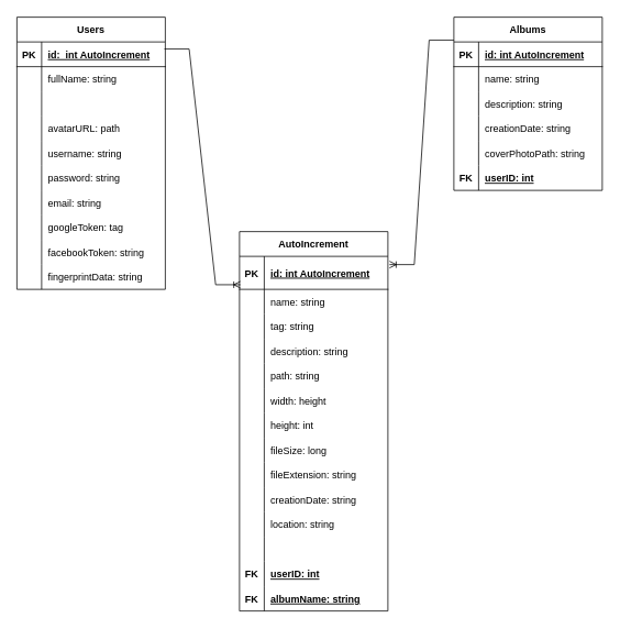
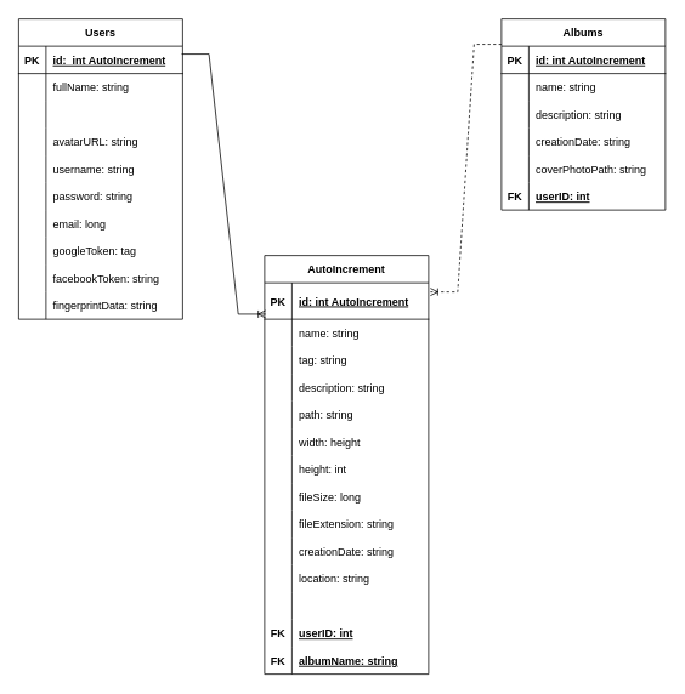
- <mxCell id="57" value="avatarURL: path" style="shape=partialRectangle;connectable=0;fillColor=none;top=0;left=0;bottom=0;right=0;align=left;spacingLeft=6;overflow=hidden;fontStyle=0" parent="55" vertex="1"><mxGeometry x="30" width="150" height="30" as="geometry"><mxRectangle width="150" height="30" as="alternateBounds" /></mxGeometry></mxCell>
+ <mxCell id="57" value="avatarURL: string" style="shape=partialRectangle;connectable=0;fillColor=none;top=0;left=0;bottom=0;right=0;align=left;spacingLeft=6;overflow=hidden;fontStyle=0" parent="55" vertex="1"><mxGeometry x="30" width="150" height="30" as="geometry"><mxRectangle width="150" height="30" as="alternateBounds" /></mxGeometry></mxCell>
- <mxCell id="96" value="" style="edgeStyle=entityRelationEdgeStyle;fontSize=12;html=1;endArrow=ERoneToMany;rounded=0;exitX=0;exitY=0.133;exitDx=0;exitDy=0;exitPerimeter=0;entryX=1.011;entryY=0.087;entryDx=0;entryDy=0;entryPerimeter=0;" parent="1" source="76" target="2" edge="1"><mxGeometry width="100" height="100" relative="1" as="geometry"><mxPoint x="200" y="470" as="sourcePoint" /><mxPoint x="370" y="280" as="targetPoint" /></mxGeometry></mxCell>
+ <mxCell id="96" value="" style="edgeStyle=entityRelationEdgeStyle;fontSize=12;html=1;endArrow=ERoneToMany;rounded=0;exitX=0;exitY=0.133;exitDx=0;exitDy=0;exitPerimeter=0;entryX=1.011;entryY=0.087;entryDx=0;entryDy=0;entryPerimeter=0;dashed=1;" parent="1" source="76" target="2" edge="1"><mxGeometry width="100" height="100" relative="1" as="geometry"><mxPoint x="200" y="470" as="sourcePoint" /><mxPoint x="370" y="280" as="targetPoint" /></mxGeometry></mxCell>
- <mxCell id="66" value="email: string" style="shape=partialRectangle;connectable=0;fillColor=none;top=0;left=0;bottom=0;right=0;align=left;spacingLeft=6;overflow=hidden;" vertex="1" parent="64"><mxGeometry x="30" width="150" height="30" as="geometry"><mxRectangle width="150" height="30" as="alternateBounds" /></mxGeometry></mxCell>
+ <mxCell id="66" value="email: long" style="shape=partialRectangle;connectable=0;fillColor=none;top=0;left=0;bottom=0;right=0;align=left;spacingLeft=6;overflow=hidden;" vertex="1" parent="64"><mxGeometry x="30" width="150" height="30" as="geometry"><mxRectangle width="150" height="30" as="alternateBounds" /></mxGeometry></mxCell>
